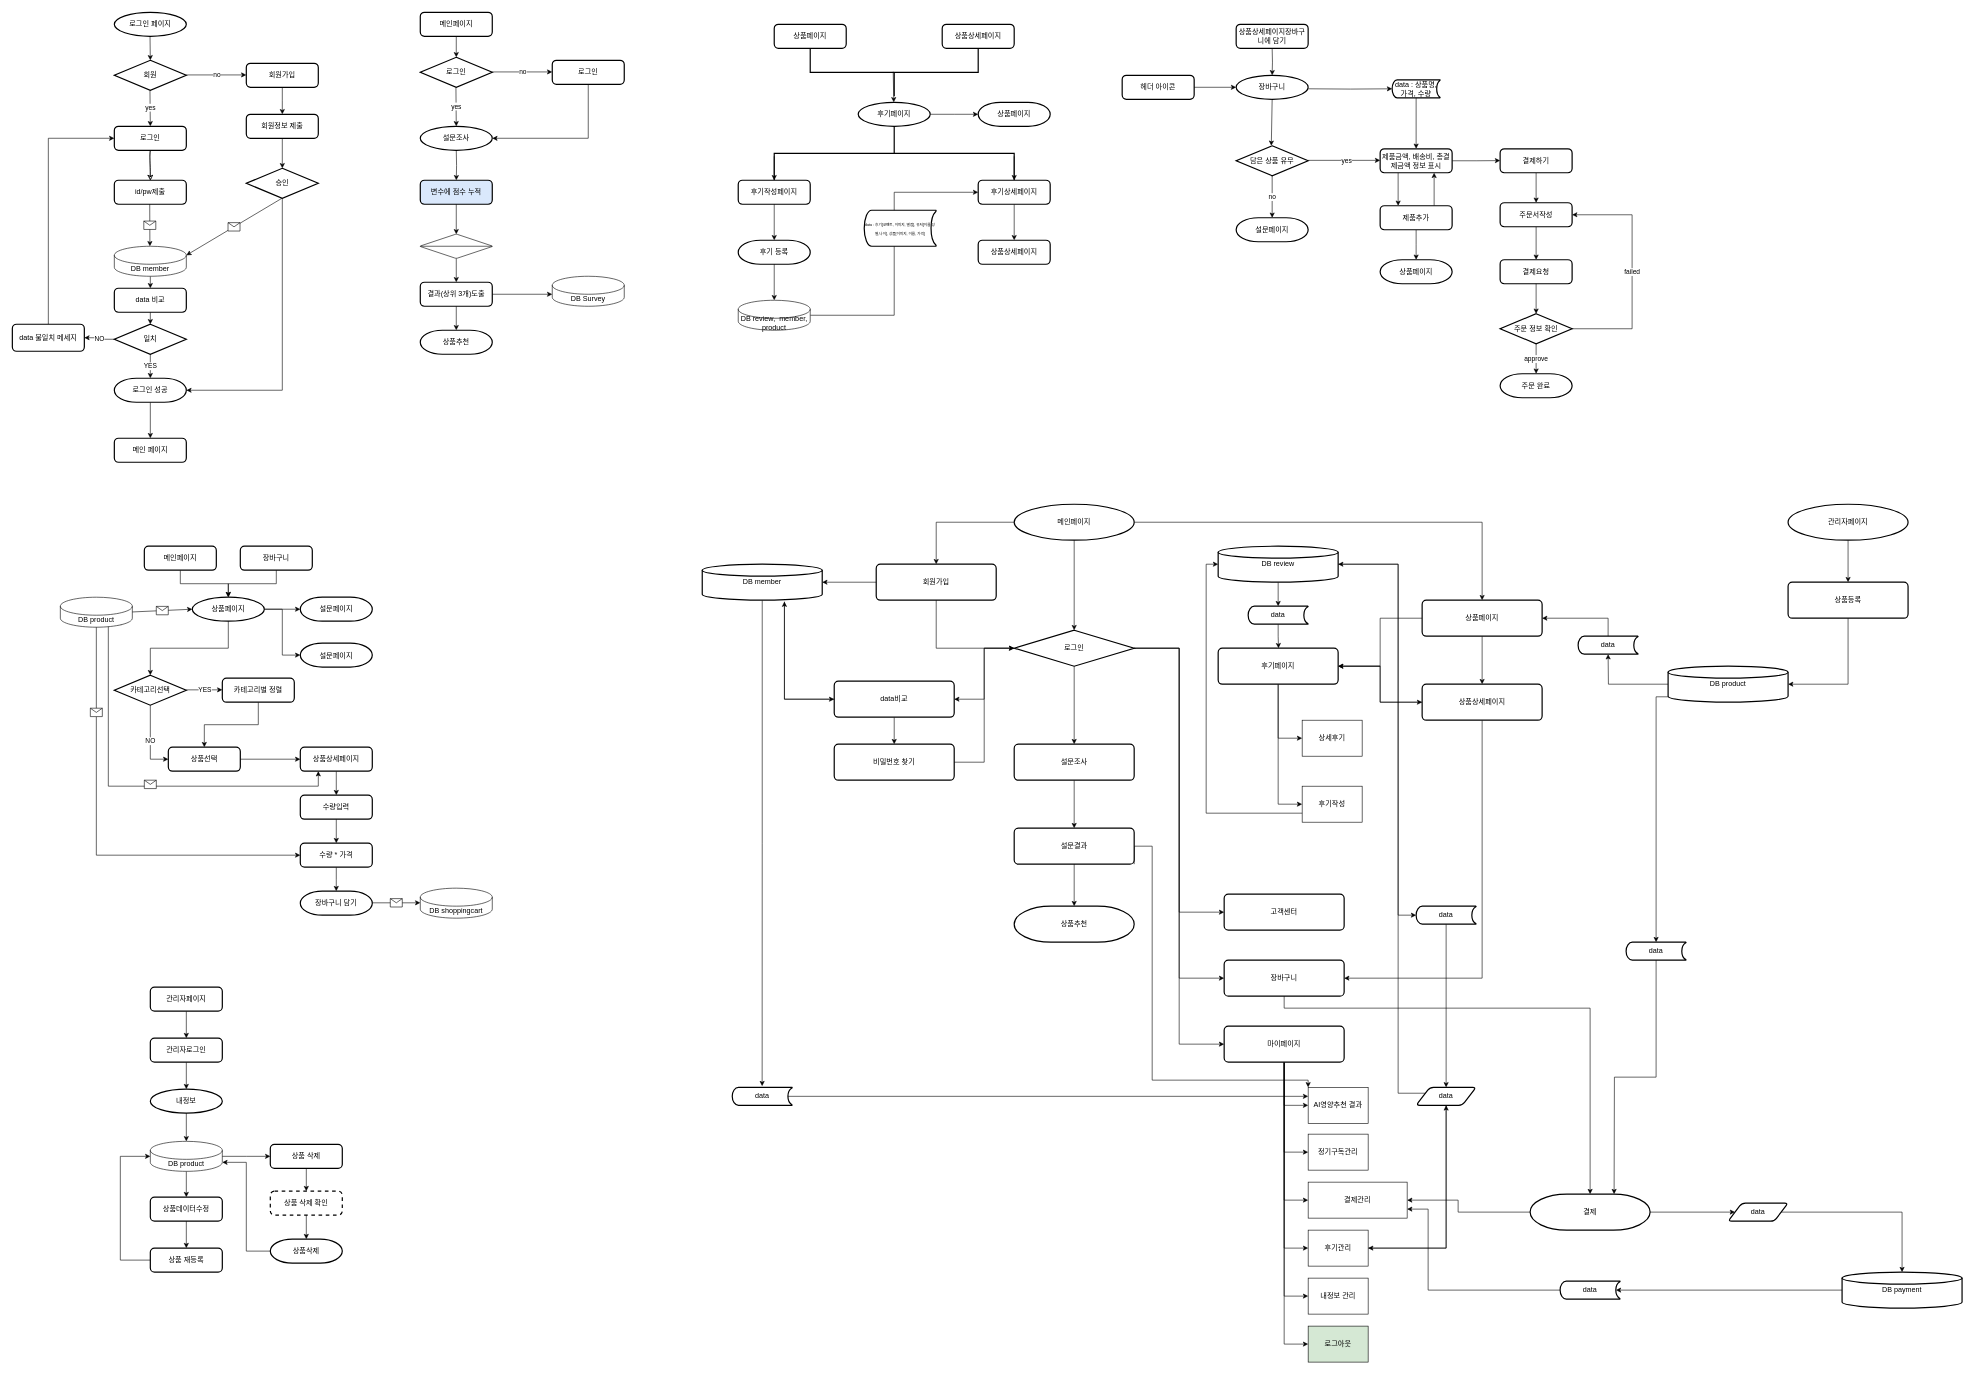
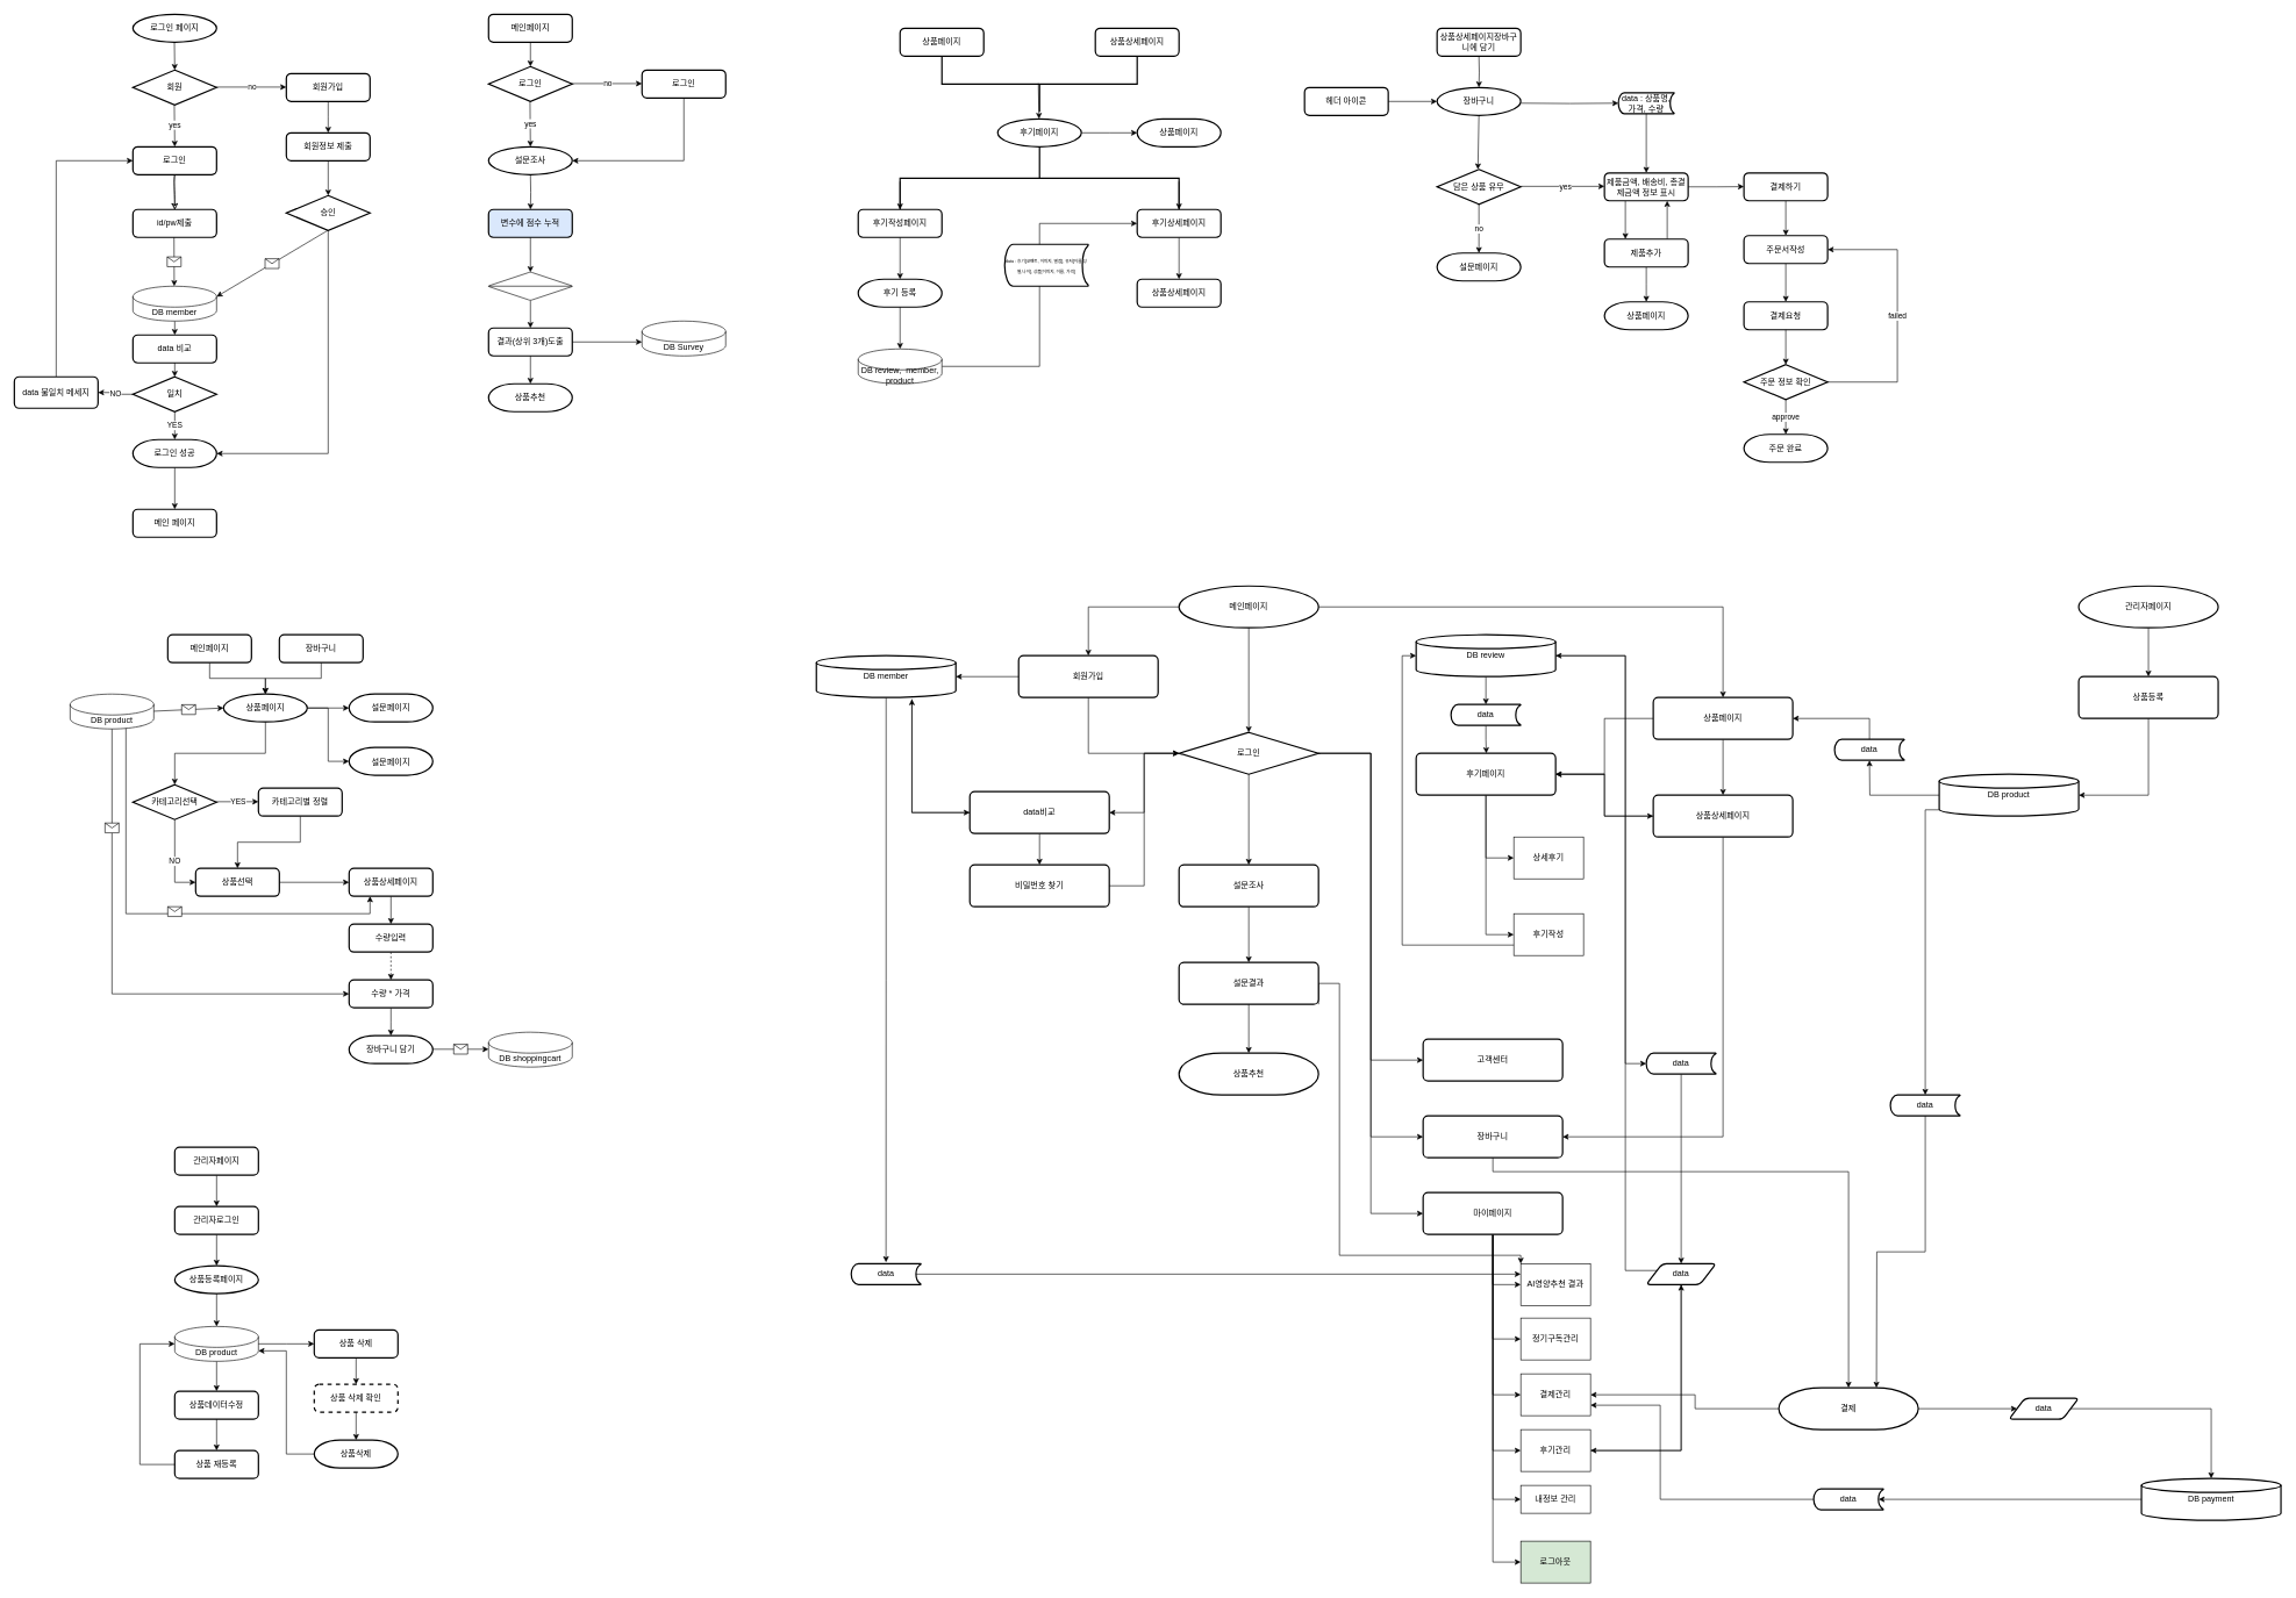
- <mxCell id="215" style="edgeStyle=orthogonalEdgeStyle;rounded=0;orthogonalLoop=1;jettySize=auto;html=1;exitX=0.5;exitY=1;exitDx=0;exitDy=0;entryX=0.5;entryY=0;entryDx=0;entryDy=0;" parent="1" source="216" target="221" edge="1"><mxGeometry relative="1" as="geometry" /></mxCell>
+ <mxCell id="215" style="edgeStyle=orthogonalEdgeStyle;rounded=0;orthogonalLoop=1;jettySize=auto;html=1;exitX=0.5;exitY=1;exitDx=0;exitDy=0;entryX=0.5;entryY=0;entryDx=0;entryDy=0;dashed=1;" parent="1" source="216" target="221" edge="1"><mxGeometry relative="1" as="geometry" /></mxCell>
- <mxCell id="238" value="내정보" style="strokeWidth=2;html=1;shape=mxgraph.flowchart.start_1;whiteSpace=wrap;" vertex="1" parent="1"><mxGeometry x="250" y="1815" width="120" height="40" as="geometry" /></mxCell>
+ <mxCell id="238" value="상품등록페이지" style="strokeWidth=2;html=1;shape=mxgraph.flowchart.start_1;whiteSpace=wrap;" vertex="1" parent="1"><mxGeometry x="250" y="1815" width="120" height="40" as="geometry" /></mxCell>
- <mxCell id="73" value="결제관리" style="whiteSpace=wrap;html=1;align=center;verticalAlign=middle;treeFolding=1;treeMoving=1;" parent="1" vertex="1"><mxGeometry x="2180" y="1970" width="165" height="60" as="geometry" /></mxCell>
+ <mxCell id="73" value="결제관리" style="whiteSpace=wrap;html=1;align=center;verticalAlign=middle;treeFolding=1;treeMoving=1;" parent="1" vertex="1"><mxGeometry x="2180" y="1970" width="100" height="60" as="geometry" /></mxCell>
- <mxCell id="74" value="내정보 관리" style="whiteSpace=wrap;html=1;align=center;verticalAlign=middle;treeFolding=1;treeMoving=1;" parent="1" vertex="1"><mxGeometry x="2180" y="2130" width="100" height="60" as="geometry" /></mxCell>
+ <mxCell id="74" value="내정보 관리" style="whiteSpace=wrap;html=1;align=center;verticalAlign=middle;treeFolding=1;treeMoving=1;" parent="1" vertex="1"><mxGeometry x="2180" y="2130" width="100" height="40" as="geometry" /></mxCell>
